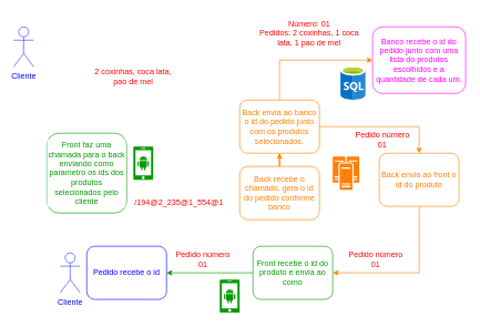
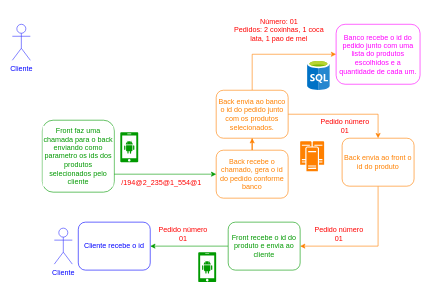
- <mxCell id="16" value="2 coxinhas, coca lata, pao de mel" style="text;html=1;strokeColor=none;fillColor=none;align=center;verticalAlign=middle;whiteSpace=wrap;rounded=0;fontColor=#FF0000;" parent="1" vertex="1"><mxGeometry x="140" y="100" width="120" height="30" as="geometry" /></mxCell>
+ <mxCell id="14" value="" style="endArrow=classic;html=1;exitX=1;exitY=0.75;exitDx=0;exitDy=0;entryX=0;entryY=0.5;entryDx=0;entryDy=0;strokeColor=#009900;" parent="1" source="2" target="4" edge="1"><mxGeometry width="50" height="50" relative="1" as="geometry"><mxPoint x="300" y="390" as="sourcePoint" /><mxPoint x="350" y="340" as="targetPoint" /></mxGeometry></mxCell>
- <mxCell id="12" value="Pedido recebe o id" style="rounded=1;whiteSpace=wrap;html=1;fontSize=12;glass=0;strokeWidth=1;shadow=0;strokeColor=#0000FF;fontColor=#0000FF;" parent="1" vertex="1"><mxGeometry x="130" y="370" width="120" height="80" as="geometry" /></mxCell>
+ <mxCell id="12" value="Cliente recebe o id" style="rounded=1;whiteSpace=wrap;html=1;fontSize=12;glass=0;strokeWidth=1;shadow=0;strokeColor=#0000FF;fontColor=#0000FF;" parent="1" vertex="1"><mxGeometry x="130" y="370" width="120" height="80" as="geometry" /></mxCell>
- <mxCell id="11" value="Front recebe o id do produto e envia ao como" style="rounded=1;whiteSpace=wrap;html=1;fontSize=12;glass=0;strokeWidth=1;shadow=0;strokeColor=#009900;fontColor=#009900;" parent="1" vertex="1"><mxGeometry x="380" y="370" width="120" height="80" as="geometry" /></mxCell>
+ <mxCell id="11" value="Front recebe o id do produto e envia ao cliente" style="rounded=1;whiteSpace=wrap;html=1;fontSize=12;glass=0;strokeWidth=1;shadow=0;strokeColor=#009900;fontColor=#009900;" parent="1" vertex="1"><mxGeometry x="380" y="370" width="120" height="80" as="geometry" /></mxCell>
